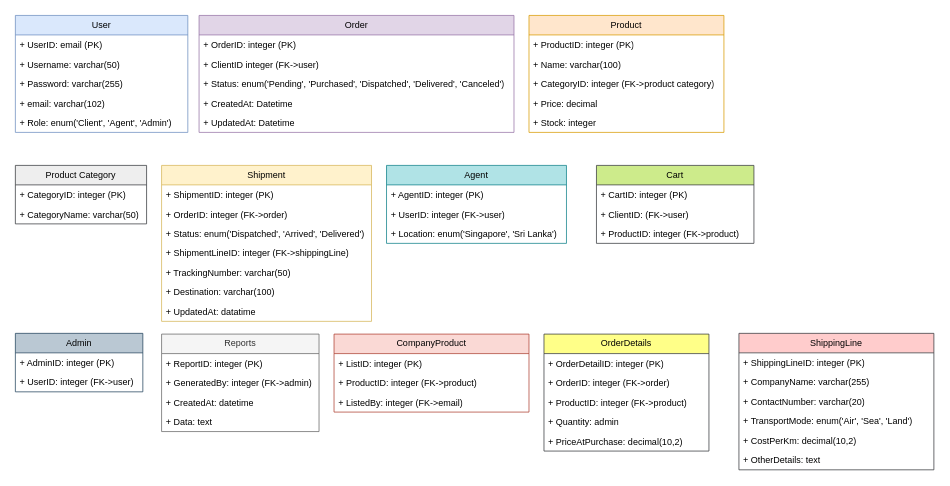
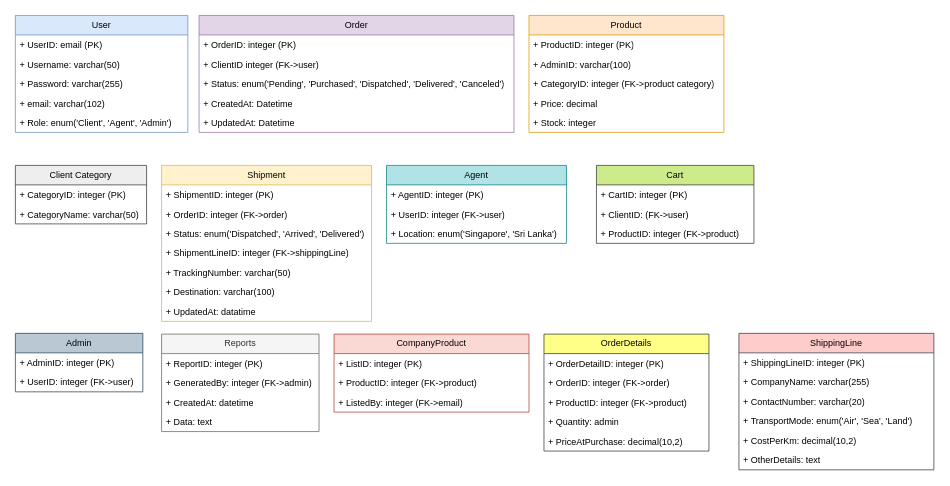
- <mxCell id="16" value="+ Name: varchar(100)" style="text;strokeColor=none;fillColor=none;align=left;verticalAlign=top;spacingLeft=4;spacingRight=4;overflow=hidden;rotatable=0;points=[[0,0.5],[1,0.5]];portConstraint=eastwest;whiteSpace=wrap;html=1;" parent="14" vertex="1"><mxGeometry y="52" width="260" height="26" as="geometry" /></mxCell>
+ <mxCell id="16" value="+ AdminID: varchar(100)" style="text;strokeColor=none;fillColor=none;align=left;verticalAlign=top;spacingLeft=4;spacingRight=4;overflow=hidden;rotatable=0;points=[[0,0.5],[1,0.5]];portConstraint=eastwest;whiteSpace=wrap;html=1;" parent="14" vertex="1"><mxGeometry y="52" width="260" height="26" as="geometry" /></mxCell>
- <mxCell id="20" value="Product Category" style="swimlane;fontStyle=0;childLayout=stackLayout;horizontal=1;startSize=26;fillColor=#eeeeee;horizontalStack=0;resizeParent=1;resizeParentMax=0;resizeLast=0;collapsible=1;marginBottom=0;whiteSpace=wrap;html=1;strokeColor=#36393d;" parent="1" vertex="1"><mxGeometry x="20" y="220" width="175" height="78" as="geometry" /></mxCell>
+ <mxCell id="20" value="Client Category" style="swimlane;fontStyle=0;childLayout=stackLayout;horizontal=1;startSize=26;fillColor=#eeeeee;horizontalStack=0;resizeParent=1;resizeParentMax=0;resizeLast=0;collapsible=1;marginBottom=0;whiteSpace=wrap;html=1;strokeColor=#36393d;" parent="1" vertex="1"><mxGeometry x="20" y="220" width="175" height="78" as="geometry" /></mxCell>
